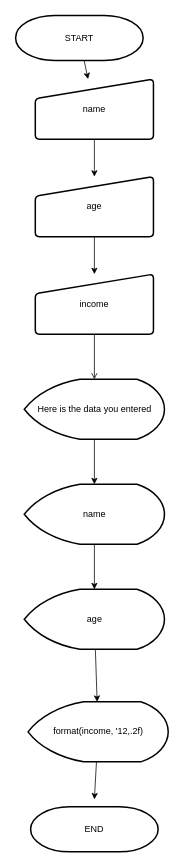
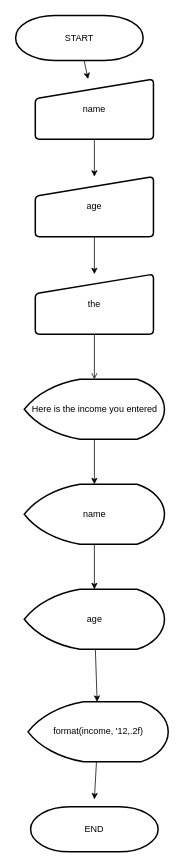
- <mxCell id="9" value="income" style="html=1;strokeWidth=2;shape=manualInput;whiteSpace=wrap;rounded=1;size=26;arcSize=11;" parent="1" vertex="1"><mxGeometry x="46.25" y="365" width="157.5" height="80" as="geometry" /></mxCell>
+ <mxCell id="9" value="the" style="html=1;strokeWidth=2;shape=manualInput;whiteSpace=wrap;rounded=1;size=26;arcSize=11;" parent="1" vertex="1"><mxGeometry x="46.25" y="365" width="157.5" height="80" as="geometry" /></mxCell>
- <mxCell id="11" value="Here is the data you entered" style="strokeWidth=2;html=1;shape=mxgraph.flowchart.display;whiteSpace=wrap;" parent="1" vertex="1"><mxGeometry x="31.56" y="505" width="186.87" height="80" as="geometry" /></mxCell>
+ <mxCell id="11" value="Here is the income you entered" style="strokeWidth=2;html=1;shape=mxgraph.flowchart.display;whiteSpace=wrap;" parent="1" vertex="1"><mxGeometry x="31.56" y="505" width="186.87" height="80" as="geometry" /></mxCell>
